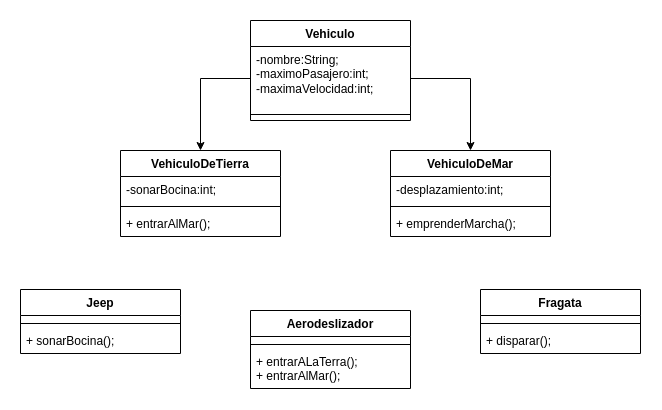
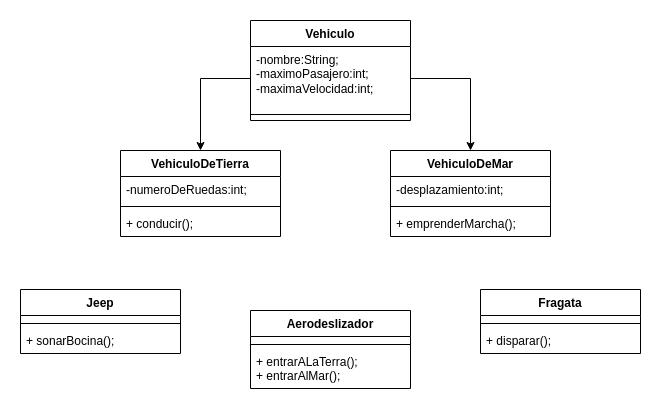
- <mxCell id="7" value="-sonarBocina:int;" style="text;strokeColor=none;fillColor=none;align=left;verticalAlign=top;spacingLeft=4;spacingRight=4;overflow=hidden;rotatable=0;points=[[0,0.5],[1,0.5]];portConstraint=eastwest;whiteSpace=wrap;html=1;" vertex="1" parent="6"><mxGeometry y="26" width="160" height="26" as="geometry" /></mxCell>
+ <mxCell id="7" value="-numeroDeRuedas:int;" style="text;strokeColor=none;fillColor=none;align=left;verticalAlign=top;spacingLeft=4;spacingRight=4;overflow=hidden;rotatable=0;points=[[0,0.5],[1,0.5]];portConstraint=eastwest;whiteSpace=wrap;html=1;" vertex="1" parent="6"><mxGeometry y="26" width="160" height="26" as="geometry" /></mxCell>
- <mxCell id="9" value="+ entrarAlMar();" style="text;strokeColor=none;fillColor=none;align=left;verticalAlign=top;spacingLeft=4;spacingRight=4;overflow=hidden;rotatable=0;points=[[0,0.5],[1,0.5]];portConstraint=eastwest;whiteSpace=wrap;html=1;" vertex="1" parent="6"><mxGeometry y="60" width="160" height="26" as="geometry" /></mxCell>
+ <mxCell id="9" value="+ conducir();" style="text;strokeColor=none;fillColor=none;align=left;verticalAlign=top;spacingLeft=4;spacingRight=4;overflow=hidden;rotatable=0;points=[[0,0.5],[1,0.5]];portConstraint=eastwest;whiteSpace=wrap;html=1;" vertex="1" parent="6"><mxGeometry y="60" width="160" height="26" as="geometry" /></mxCell>
